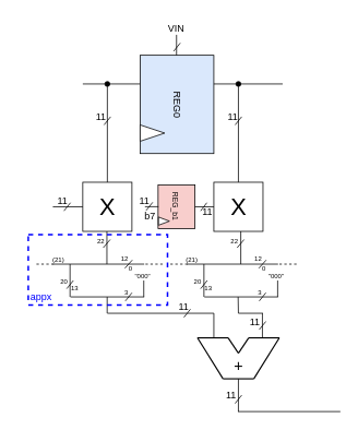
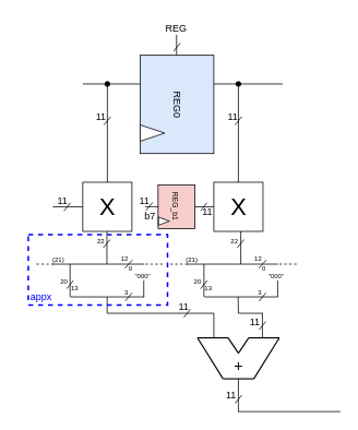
- <mxCell id="46" value="VIN" style="text;html=1;whiteSpace=wrap;strokeColor=none;fillColor=none;align=center;verticalAlign=middle;rounded=0;" vertex="1" parent="1"><mxGeometry x="185" y="20" width="60" height="30" as="geometry" /></mxCell>
+ <mxCell id="46" value="REG" style="text;html=1;whiteSpace=wrap;strokeColor=none;fillColor=none;align=center;verticalAlign=middle;rounded=0;" vertex="1" parent="1"><mxGeometry x="185" y="20" width="60" height="30" as="geometry" /></mxCell>
